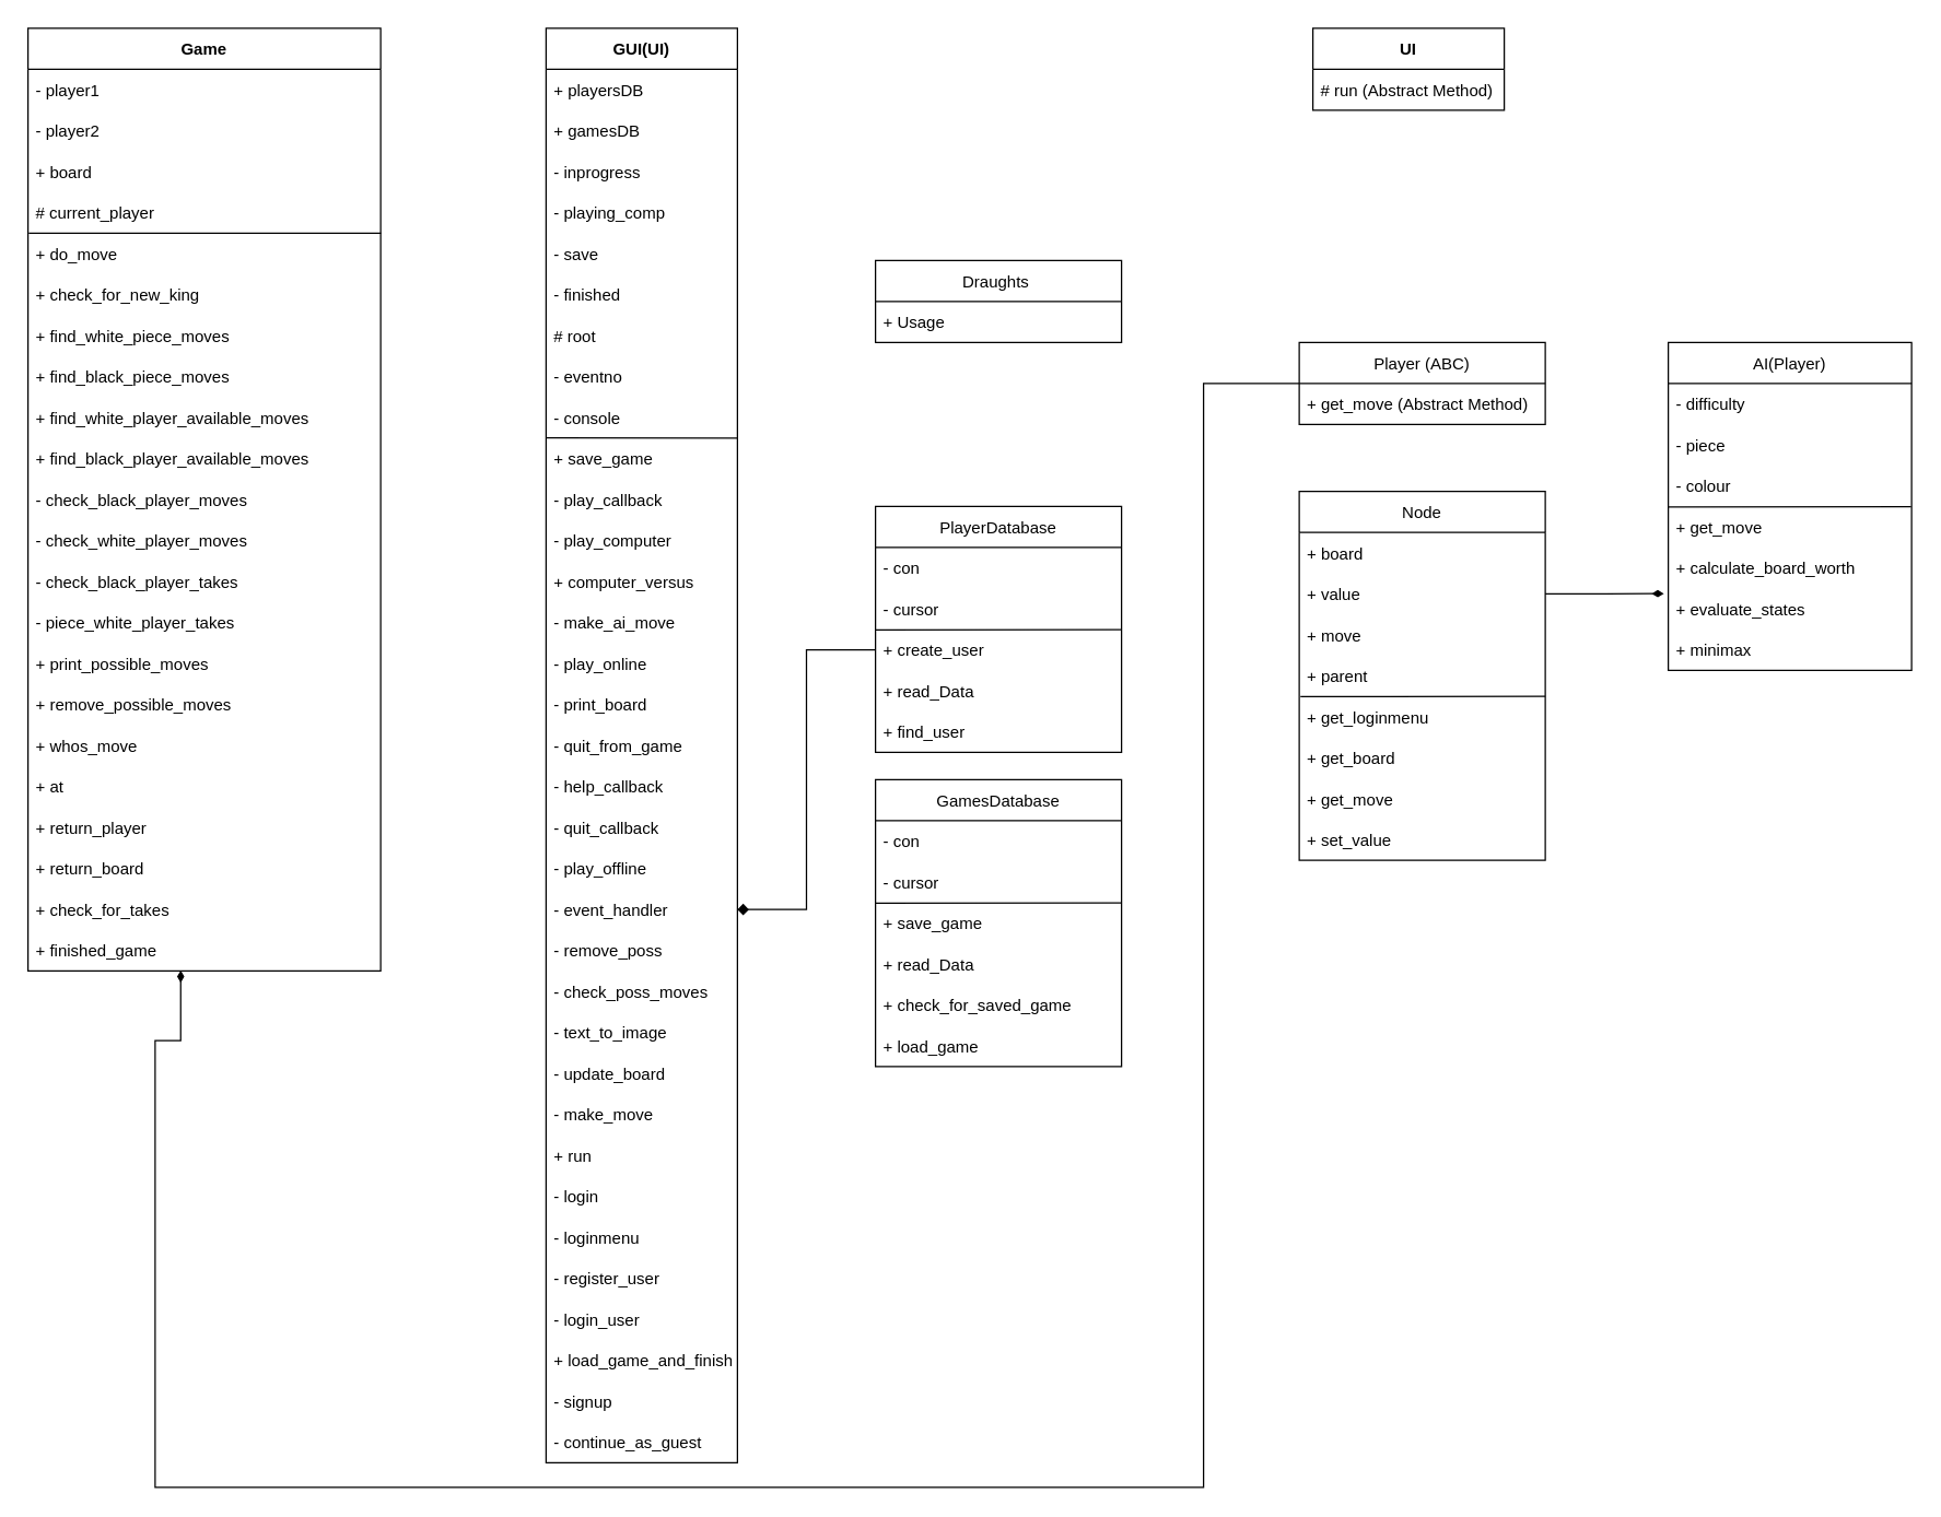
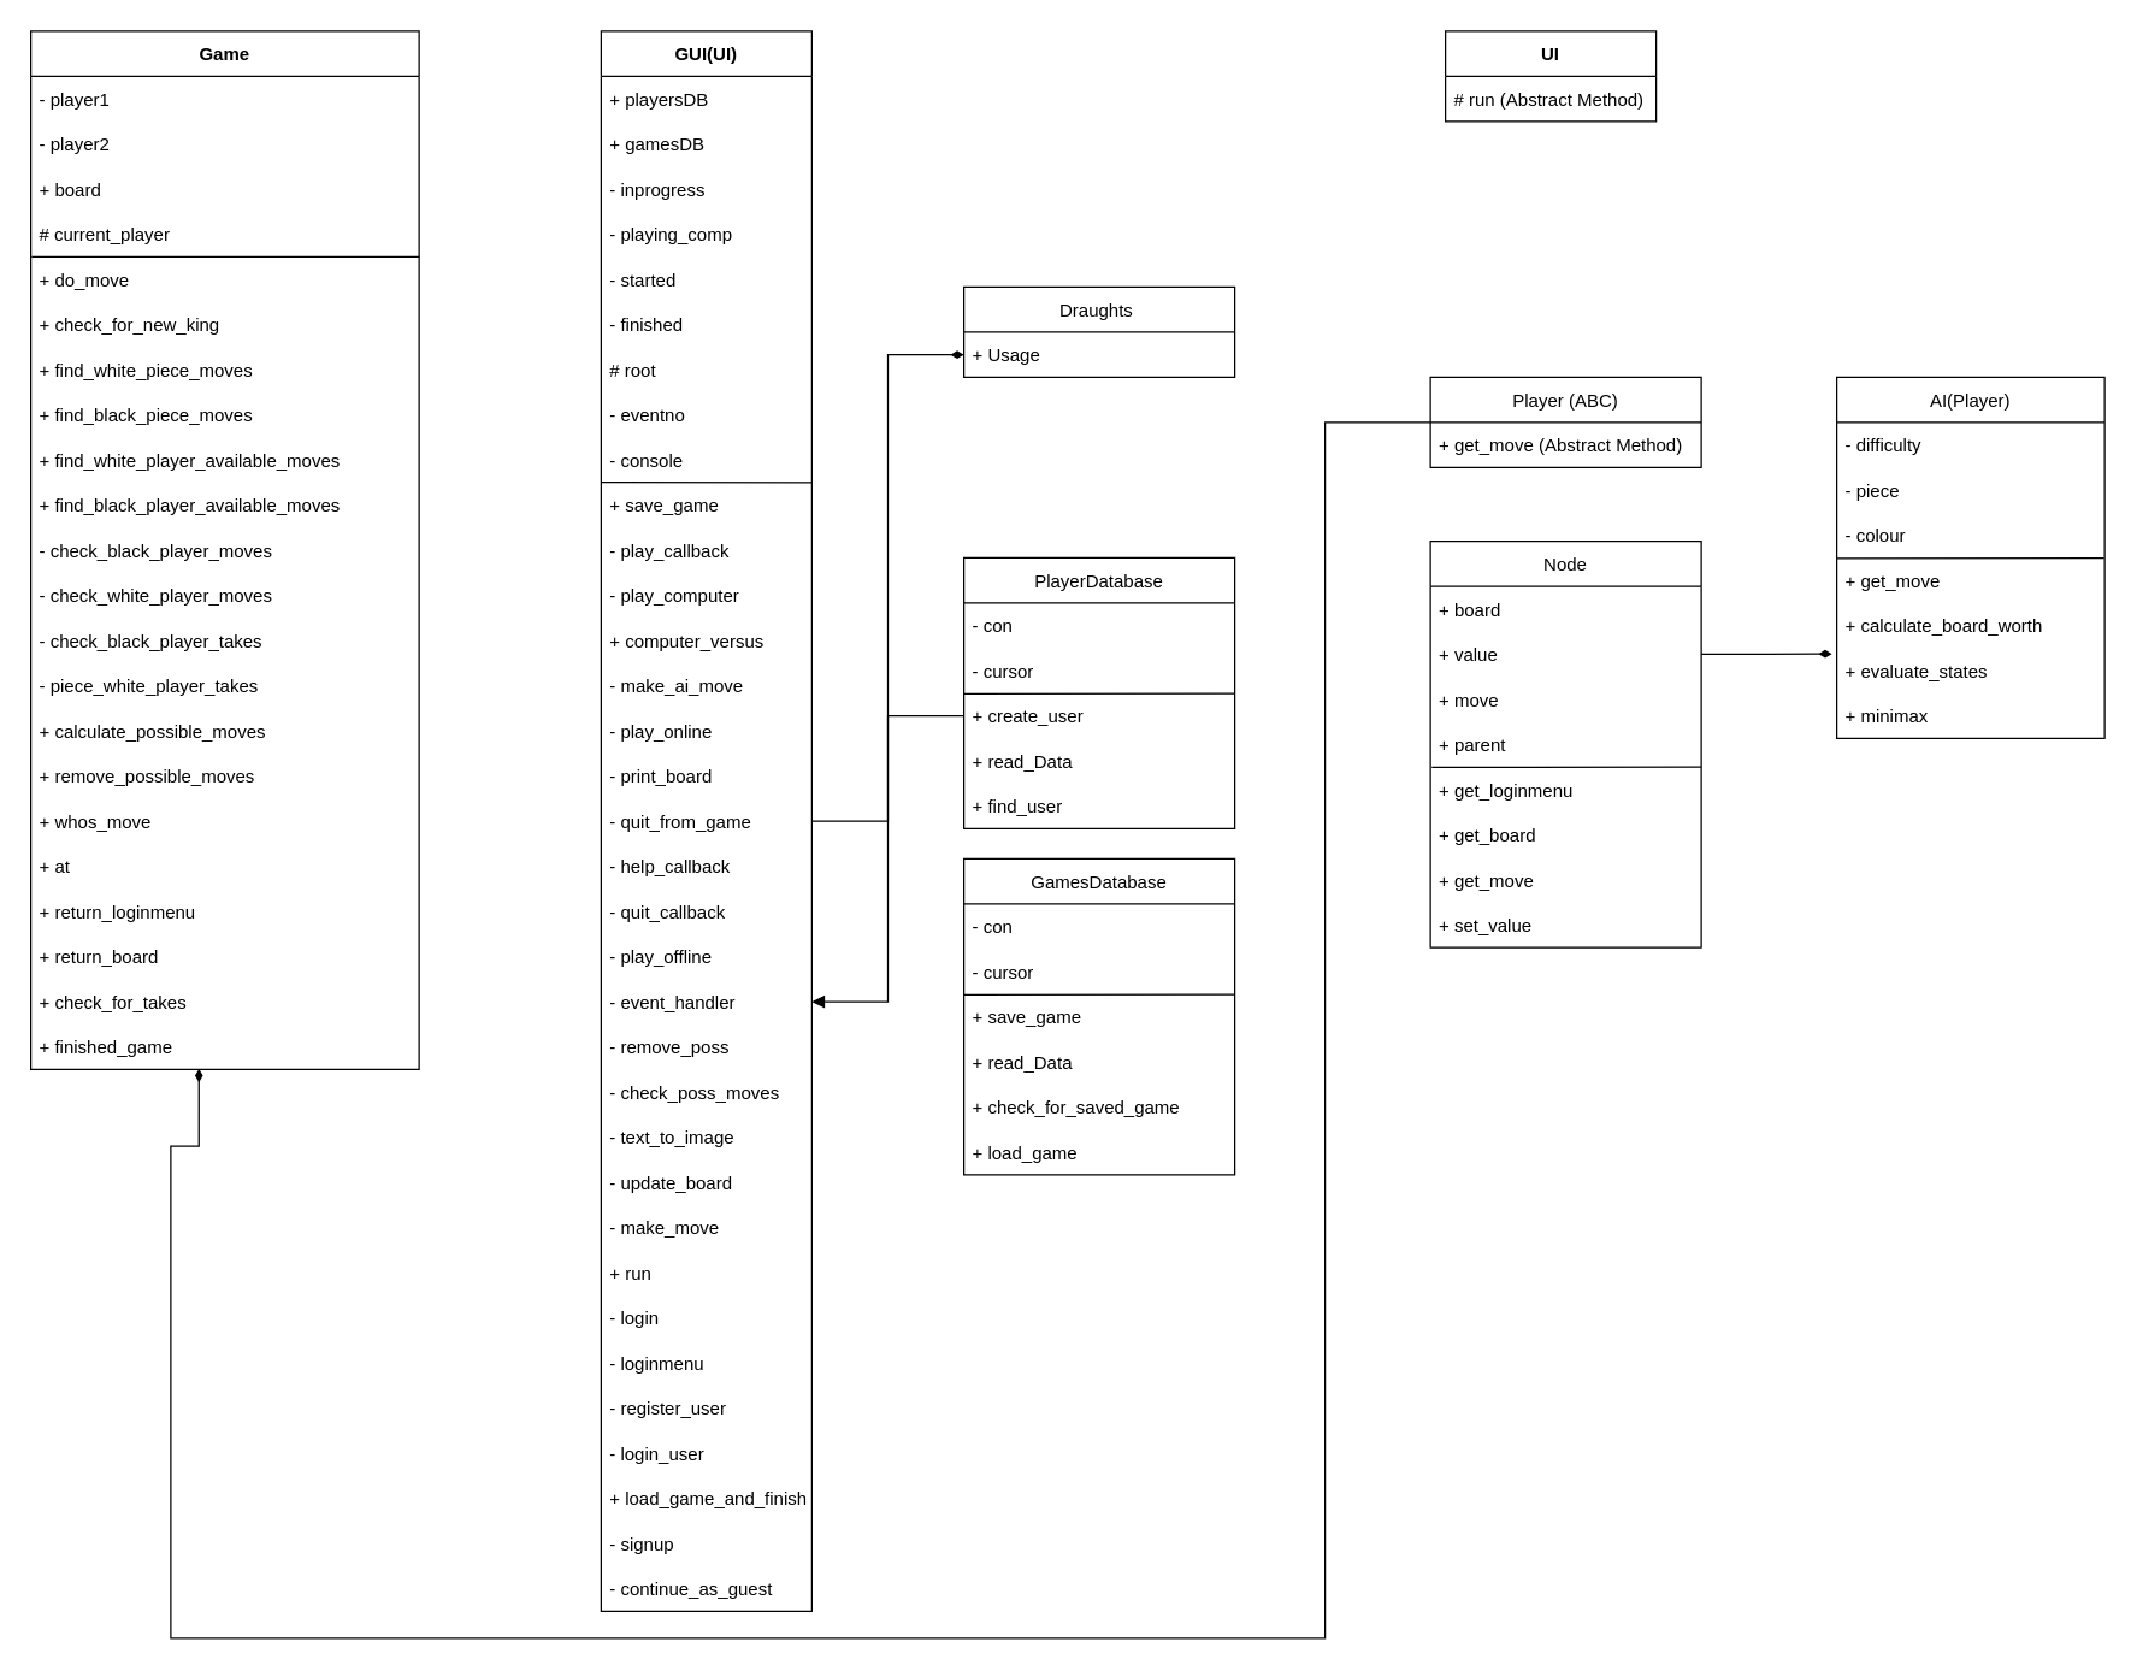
- <mxCell id="34" value="- save" style="text;strokeColor=none;fillColor=none;align=left;verticalAlign=middle;spacingLeft=4;spacingRight=4;overflow=hidden;points=[[0,0.5],[1,0.5]];portConstraint=eastwest;rotatable=0;" parent="29" vertex="1"><mxGeometry y="150" width="140" height="30" as="geometry" /></mxCell>
+ <mxCell id="34" value="- started" style="text;strokeColor=none;fillColor=none;align=left;verticalAlign=middle;spacingLeft=4;spacingRight=4;overflow=hidden;points=[[0,0.5],[1,0.5]];portConstraint=eastwest;rotatable=0;" parent="29" vertex="1"><mxGeometry y="150" width="140" height="30" as="geometry" /></mxCell>
+ <mxCell id="28" style="edgeStyle=orthogonalEdgeStyle;rounded=0;orthogonalLoop=1;jettySize=auto;html=1;endArrow=diamondThin;endFill=1;strokeWidth=1;" parent="1" source="29" target="66" edge="1"><mxGeometry relative="1" as="geometry" /></mxCell>
- <mxCell id="18" value="+ print_possible_moves" style="text;strokeColor=none;fillColor=none;align=left;verticalAlign=middle;spacingLeft=4;spacingRight=4;overflow=hidden;points=[[0,0.5],[1,0.5]];portConstraint=eastwest;rotatable=0;" parent="2" vertex="1"><mxGeometry y="450" width="258" height="30" as="geometry" /></mxCell>
+ <mxCell id="18" value="+ calculate_possible_moves" style="text;strokeColor=none;fillColor=none;align=left;verticalAlign=middle;spacingLeft=4;spacingRight=4;overflow=hidden;points=[[0,0.5],[1,0.5]];portConstraint=eastwest;rotatable=0;" parent="2" vertex="1"><mxGeometry y="450" width="258" height="30" as="geometry" /></mxCell>
- <mxCell id="22" value="+ return_player" style="text;strokeColor=none;fillColor=none;align=left;verticalAlign=middle;spacingLeft=4;spacingRight=4;overflow=hidden;points=[[0,0.5],[1,0.5]];portConstraint=eastwest;rotatable=0;" parent="2" vertex="1"><mxGeometry y="570" width="258" height="30" as="geometry" /></mxCell>
+ <mxCell id="22" value="+ return_loginmenu" style="text;strokeColor=none;fillColor=none;align=left;verticalAlign=middle;spacingLeft=4;spacingRight=4;overflow=hidden;points=[[0,0.5],[1,0.5]];portConstraint=eastwest;rotatable=0;" parent="2" vertex="1"><mxGeometry y="570" width="258" height="30" as="geometry" /></mxCell>
- <mxCell id="94" style="edgeStyle=orthogonalEdgeStyle;rounded=0;orthogonalLoop=1;jettySize=auto;html=1;entryX=1;entryY=0.5;entryDx=0;entryDy=0;endArrow=diamond;endFill=1;" edge="1" parent="1" source="83" target="51"><mxGeometry relative="1" as="geometry" /></mxCell>
+ <mxCell id="94" style="edgeStyle=orthogonalEdgeStyle;rounded=0;orthogonalLoop=1;jettySize=auto;html=1;entryX=1;entryY=0.5;entryDx=0;entryDy=0;endArrow=block;endFill=1;" edge="1" parent="1" source="83" target="51"><mxGeometry relative="1" as="geometry" /></mxCell>
